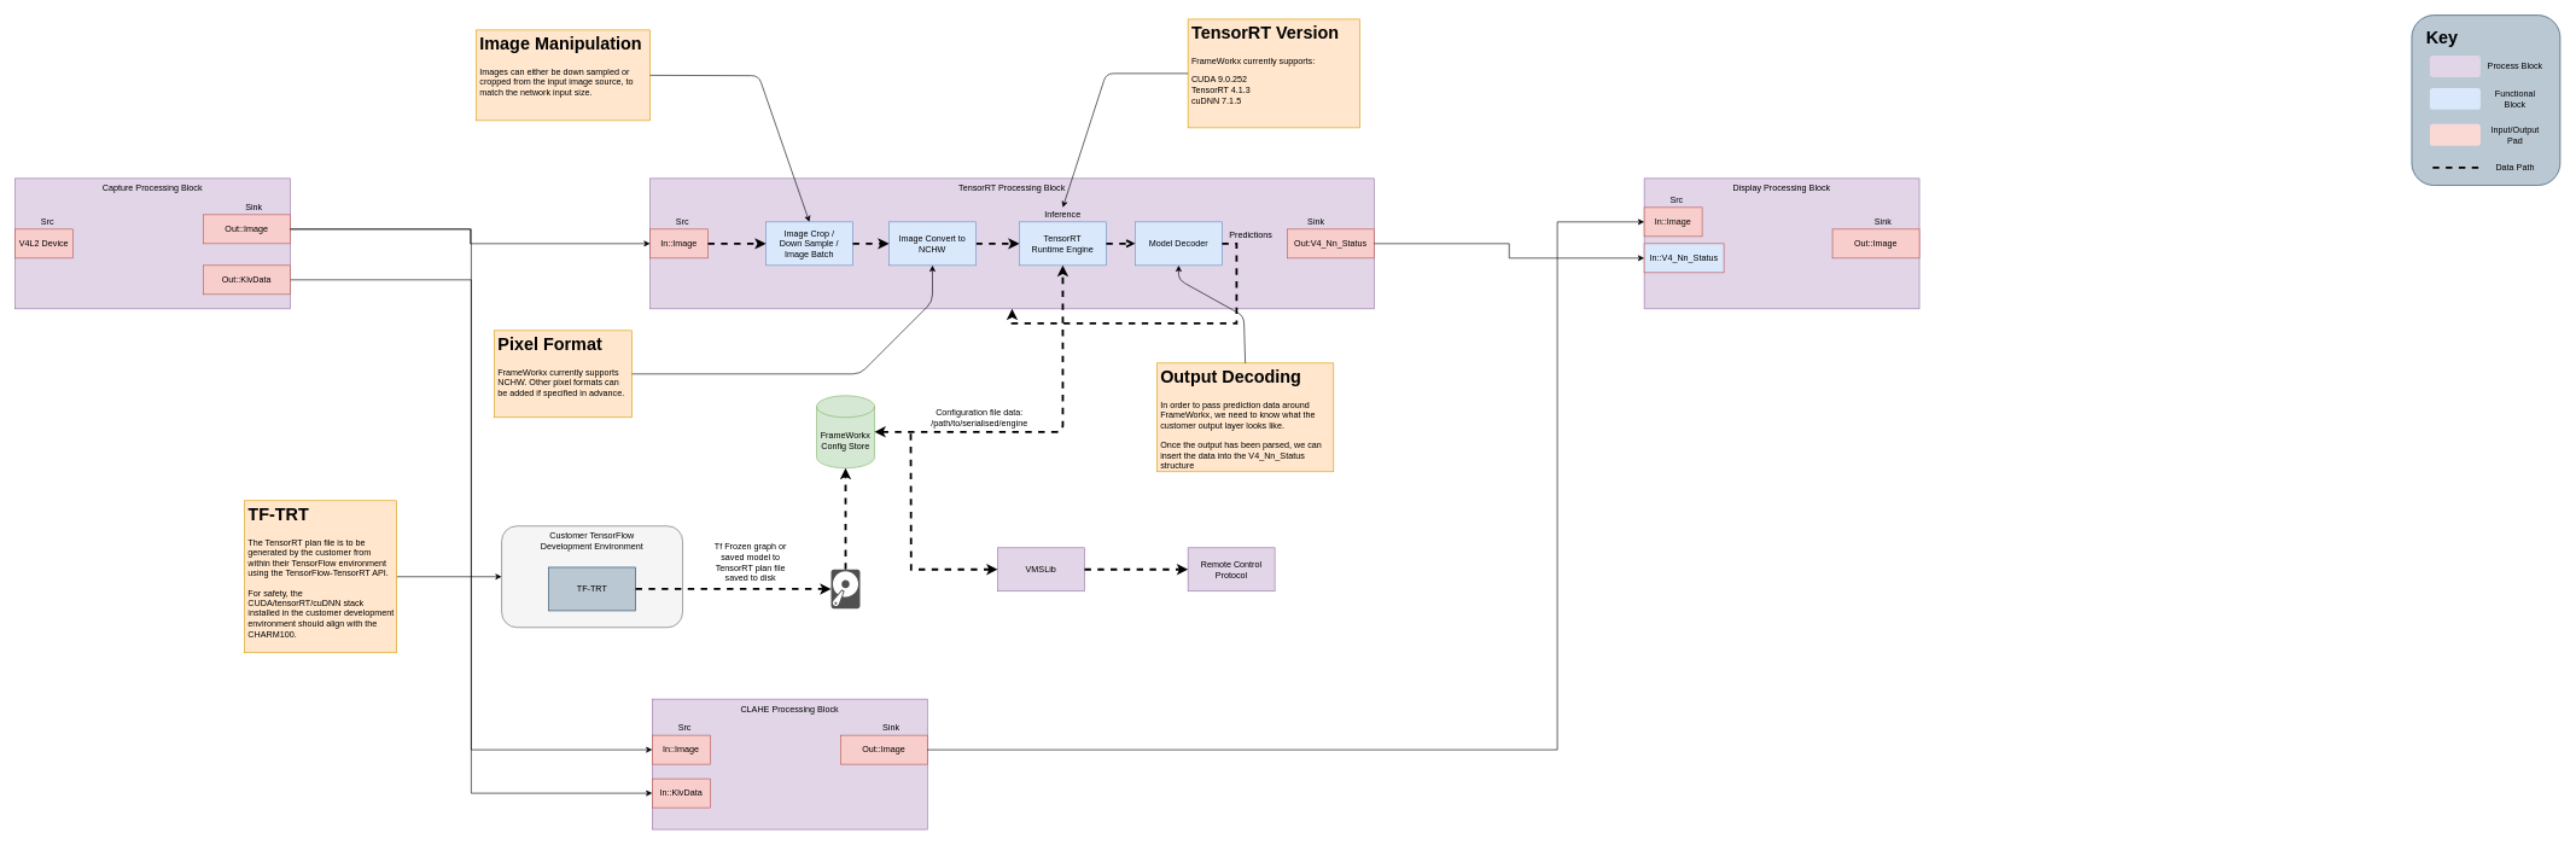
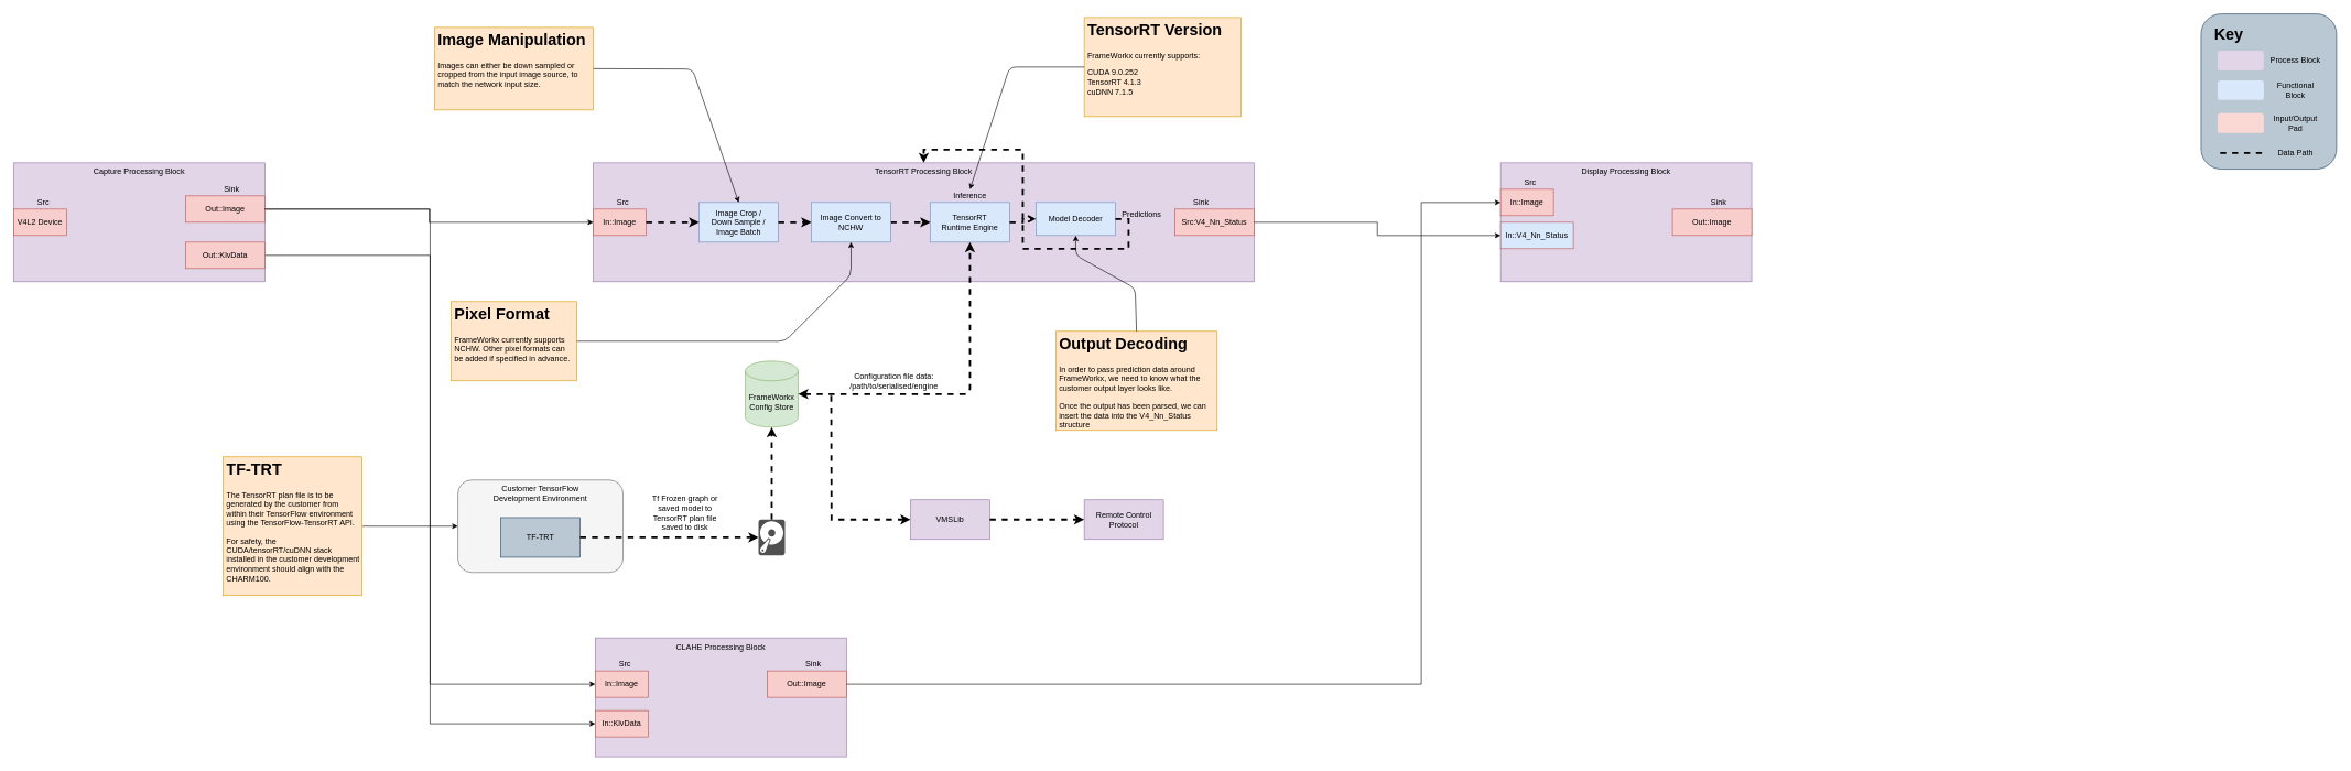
- <mxCell id="46" value="Model Decoder" style="rounded=0;whiteSpace=wrap;html=1;fillColor=#dae8fc;strokeColor=#6c8ebf;" parent="36" vertex="1"><mxGeometry x="660" y="10" width="120.0" height="60" as="geometry" /></mxCell>
+ <mxCell id="46" value="Model Decoder" style="rounded=0;whiteSpace=wrap;html=1;fillColor=#dae8fc;strokeColor=#6c8ebf;" parent="36" vertex="1"><mxGeometry x="660" y="10" width="120.0" height="50" as="geometry" /></mxCell>
- <mxCell id="48" value="Out:V4_Nn_Status" style="rounded=0;whiteSpace=wrap;html=1;fillColor=#f8cecc;strokeColor=#b85450;" parent="36" vertex="1"><mxGeometry x="870" y="20" width="120" height="40" as="geometry" /></mxCell>
+ <mxCell id="48" value="Src:V4_Nn_Status" style="rounded=0;whiteSpace=wrap;html=1;fillColor=#f8cecc;strokeColor=#b85450;" parent="36" vertex="1"><mxGeometry x="870" y="20" width="120" height="40" as="geometry" /></mxCell>
